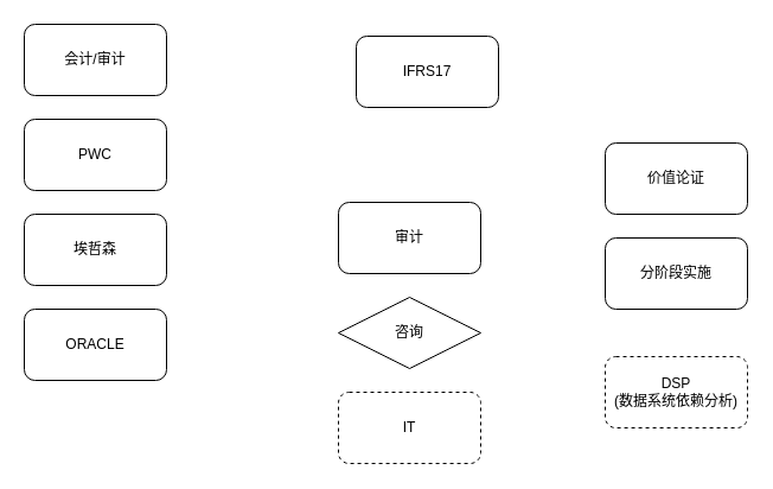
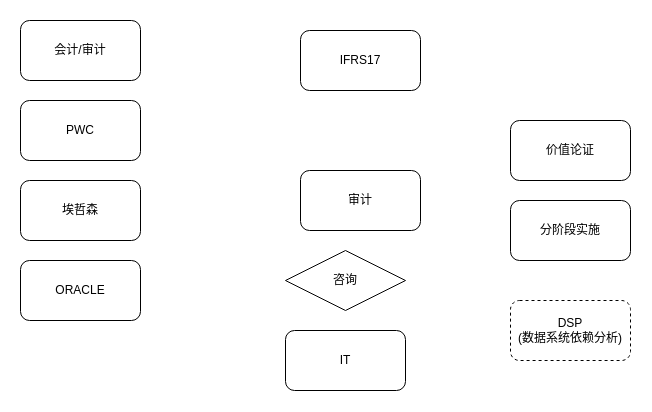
- <mxCell id="7" value="审计" style="rounded=1;whiteSpace=wrap;html=1;" vertex="1" parent="1"><mxGeometry x="285" y="170" width="120" height="60" as="geometry" /></mxCell>
+ <mxCell id="7" value="审计" style="rounded=1;whiteSpace=wrap;html=1;" vertex="1" parent="1"><mxGeometry x="300" y="170" width="120" height="60" as="geometry" /></mxCell>
- <mxCell id="9" value="IT" style="rounded=1;whiteSpace=wrap;html=1;dashed=1;" vertex="1" parent="1"><mxGeometry x="285" y="330" width="120" height="60" as="geometry" /></mxCell>
+ <mxCell id="9" value="IT" style="rounded=1;whiteSpace=wrap;html=1;" vertex="1" parent="1"><mxGeometry x="285" y="330" width="120" height="60" as="geometry" /></mxCell>
